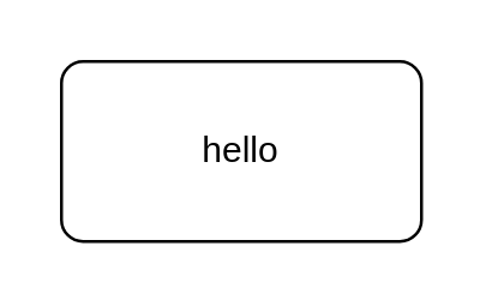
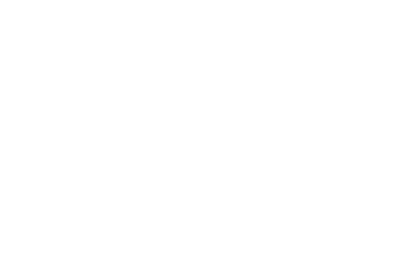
- <mxCell id="2" value="hello" style="rounded=1;whiteSpace=wrap;html=1;arcSize=12;" vertex="1" parent="1"><mxGeometry x="20" y="20" width="120" height="60" as="geometry" /></mxCell>
